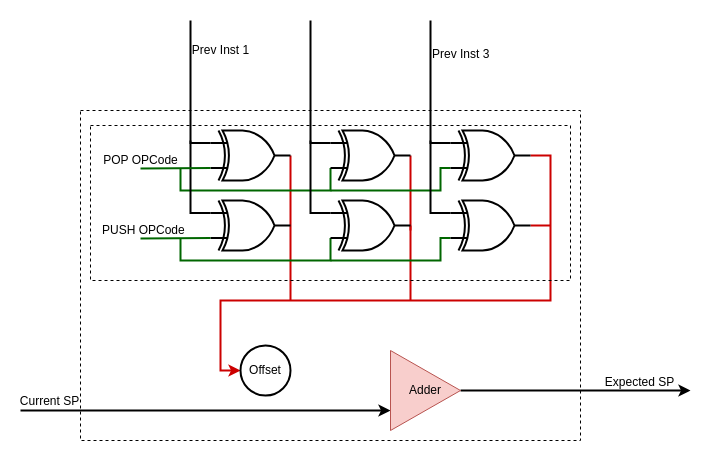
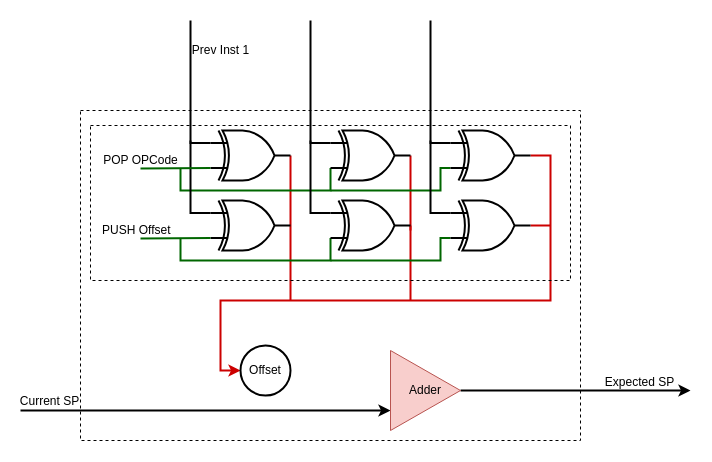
- <mxCell id="29" value="Prev Inst 3" style="text;html=1;" vertex="1" parent="1"><mxGeometry x="430" y="40" width="80" height="30" as="geometry" /></mxCell>
- <mxCell id="33" value="PUSH OPCode" style="text;html=1;" vertex="1" parent="1"><mxGeometry x="100" y="216" width="100" height="30" as="geometry" /></mxCell>
+ <mxCell id="33" value="PUSH Offset" style="text;html=1;" vertex="1" parent="1"><mxGeometry x="100" y="216" width="100" height="30" as="geometry" /></mxCell>
